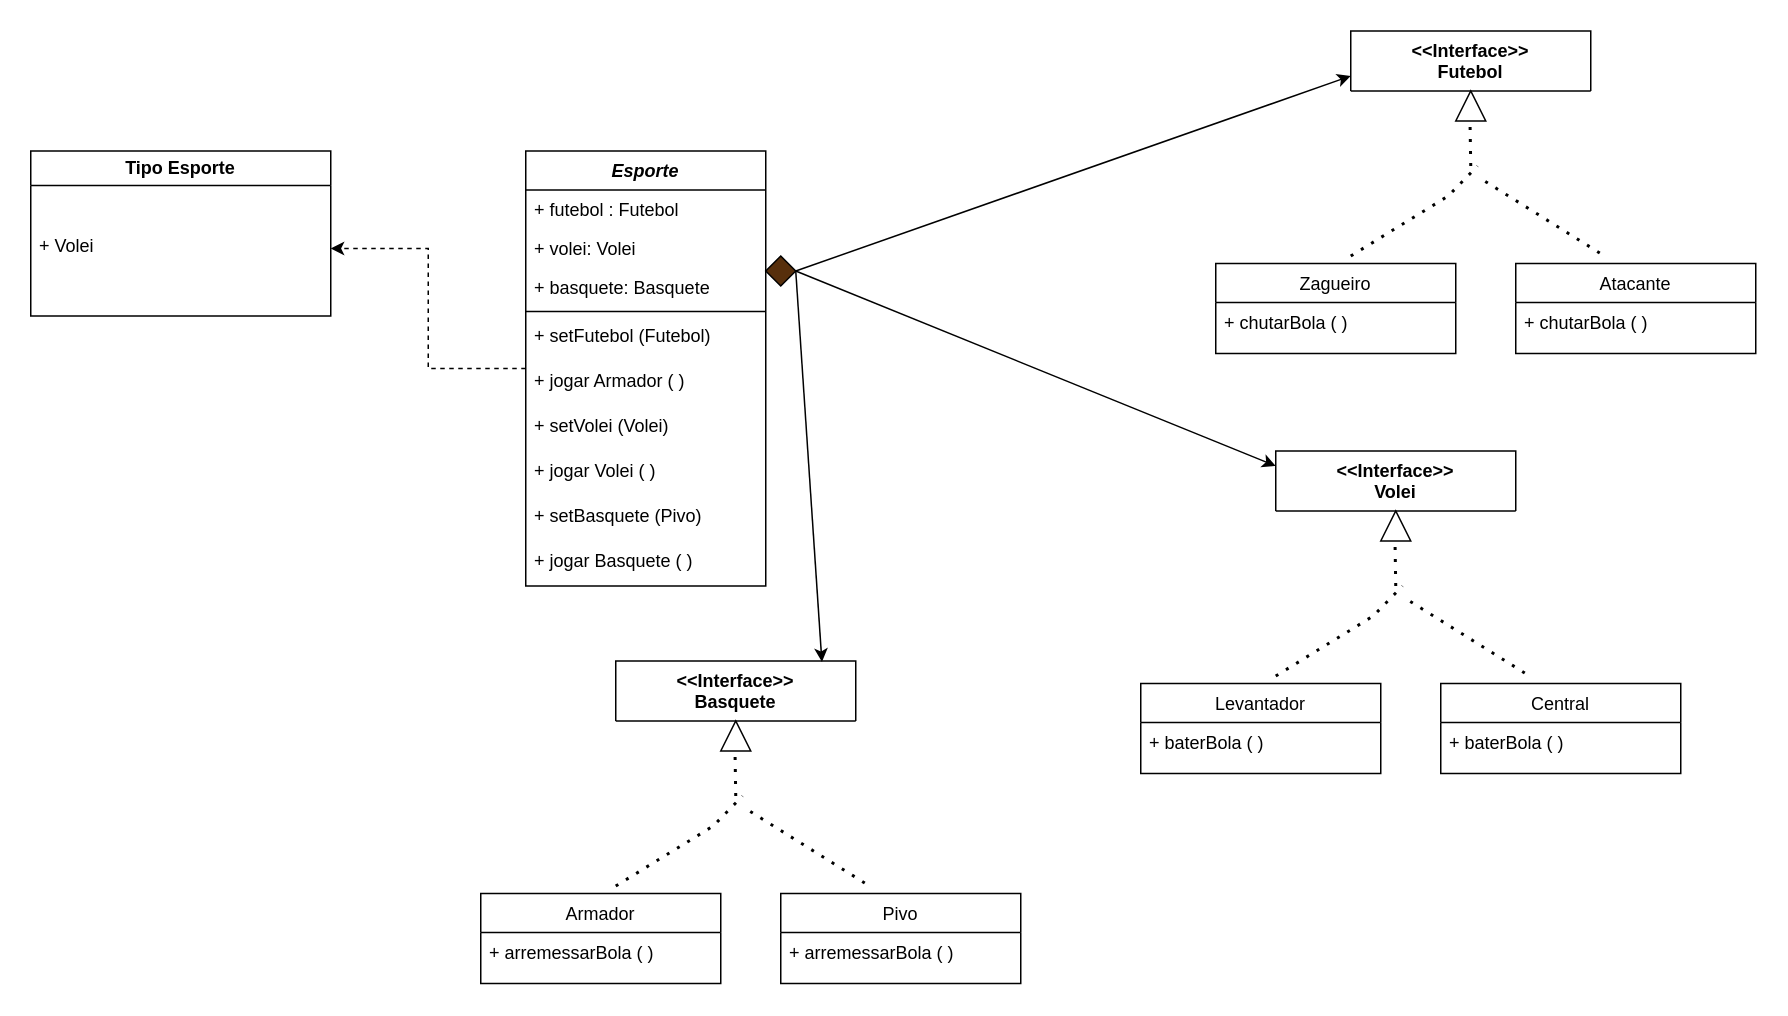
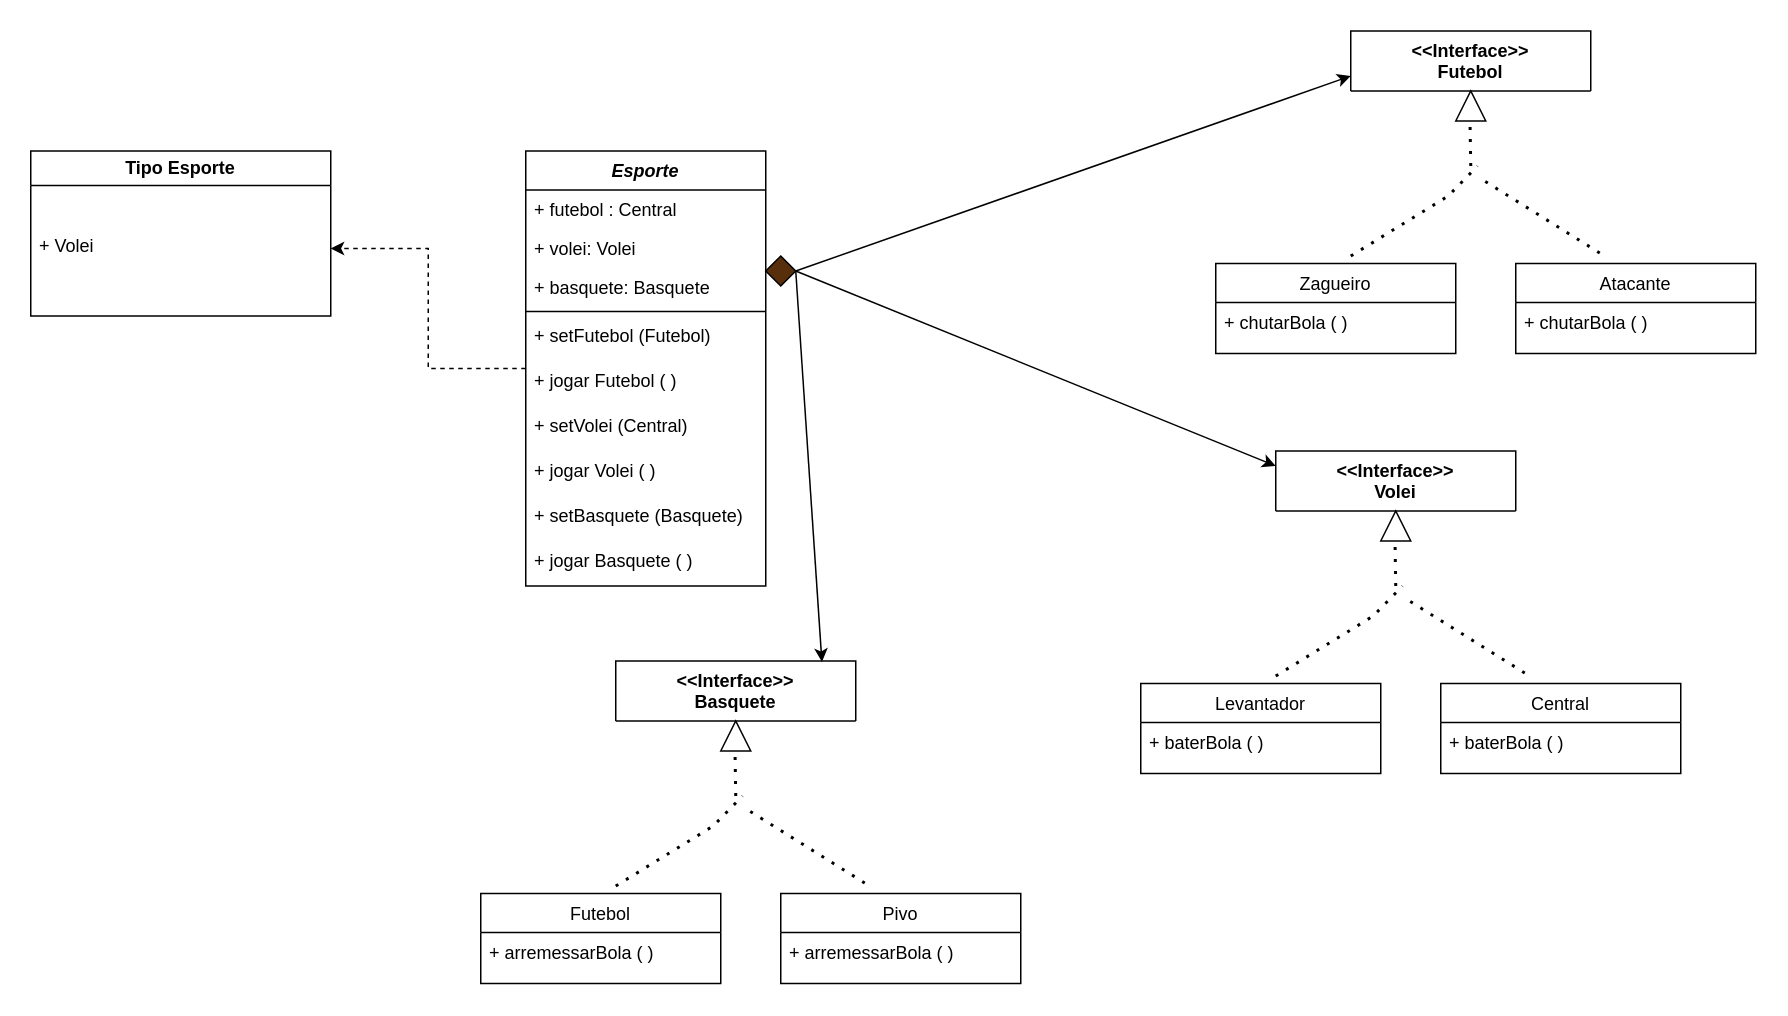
- <mxCell id="4" value="+ futebol : Futebol" style="text;align=left;verticalAlign=top;spacingLeft=4;spacingRight=4;overflow=hidden;rotatable=0;points=[[0,0.5],[1,0.5]];portConstraint=eastwest;" parent="3" vertex="1"><mxGeometry y="26" width="160" height="26" as="geometry" /></mxCell>
+ <mxCell id="4" value="+ futebol : Central" style="text;align=left;verticalAlign=top;spacingLeft=4;spacingRight=4;overflow=hidden;rotatable=0;points=[[0,0.5],[1,0.5]];portConstraint=eastwest;" parent="3" vertex="1"><mxGeometry y="26" width="160" height="26" as="geometry" /></mxCell>
- <mxCell id="9" value="+ jogar Armador ( )" style="text;align=left;verticalAlign=top;spacingLeft=4;spacingRight=4;overflow=hidden;rotatable=0;points=[[0,0.5],[1,0.5]];portConstraint=eastwest;" parent="3" vertex="1"><mxGeometry y="140" width="160" height="30" as="geometry" /></mxCell>
+ <mxCell id="9" value="+ jogar Futebol ( )" style="text;align=left;verticalAlign=top;spacingLeft=4;spacingRight=4;overflow=hidden;rotatable=0;points=[[0,0.5],[1,0.5]];portConstraint=eastwest;" parent="3" vertex="1"><mxGeometry y="140" width="160" height="30" as="geometry" /></mxCell>
- <mxCell id="10" value="+ setVolei (Volei)" style="text;align=left;verticalAlign=top;spacingLeft=4;spacingRight=4;overflow=hidden;rotatable=0;points=[[0,0.5],[1,0.5]];portConstraint=eastwest;" parent="3" vertex="1"><mxGeometry y="170" width="160" height="30" as="geometry" /></mxCell>
+ <mxCell id="10" value="+ setVolei (Central)" style="text;align=left;verticalAlign=top;spacingLeft=4;spacingRight=4;overflow=hidden;rotatable=0;points=[[0,0.5],[1,0.5]];portConstraint=eastwest;" parent="3" vertex="1"><mxGeometry y="170" width="160" height="30" as="geometry" /></mxCell>
- <mxCell id="12" value="+ setBasquete (Pivo)" style="text;align=left;verticalAlign=top;spacingLeft=4;spacingRight=4;overflow=hidden;rotatable=0;points=[[0,0.5],[1,0.5]];portConstraint=eastwest;" parent="3" vertex="1"><mxGeometry y="230" width="160" height="30" as="geometry" /></mxCell>
+ <mxCell id="12" value="+ setBasquete (Basquete)" style="text;align=left;verticalAlign=top;spacingLeft=4;spacingRight=4;overflow=hidden;rotatable=0;points=[[0,0.5],[1,0.5]];portConstraint=eastwest;" parent="3" vertex="1"><mxGeometry y="230" width="160" height="30" as="geometry" /></mxCell>
- <mxCell id="28" value="Armador" style="swimlane;fontStyle=0;align=center;verticalAlign=top;childLayout=stackLayout;horizontal=1;startSize=26;horizontalStack=0;resizeParent=1;resizeLast=0;collapsible=1;marginBottom=0;rounded=0;shadow=0;strokeWidth=1;" parent="27" vertex="1"><mxGeometry y="155" width="160" height="60" as="geometry"><mxRectangle x="130" y="380" width="160" height="26" as="alternateBounds" /></mxGeometry></mxCell>
+ <mxCell id="28" value="Futebol" style="swimlane;fontStyle=0;align=center;verticalAlign=top;childLayout=stackLayout;horizontal=1;startSize=26;horizontalStack=0;resizeParent=1;resizeLast=0;collapsible=1;marginBottom=0;rounded=0;shadow=0;strokeWidth=1;" parent="27" vertex="1"><mxGeometry y="155" width="160" height="60" as="geometry"><mxRectangle x="130" y="380" width="160" height="26" as="alternateBounds" /></mxGeometry></mxCell>
